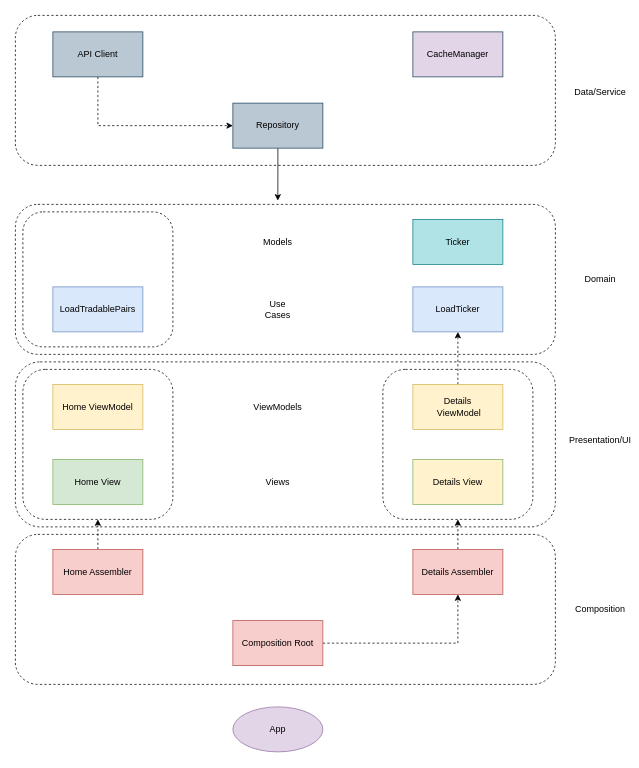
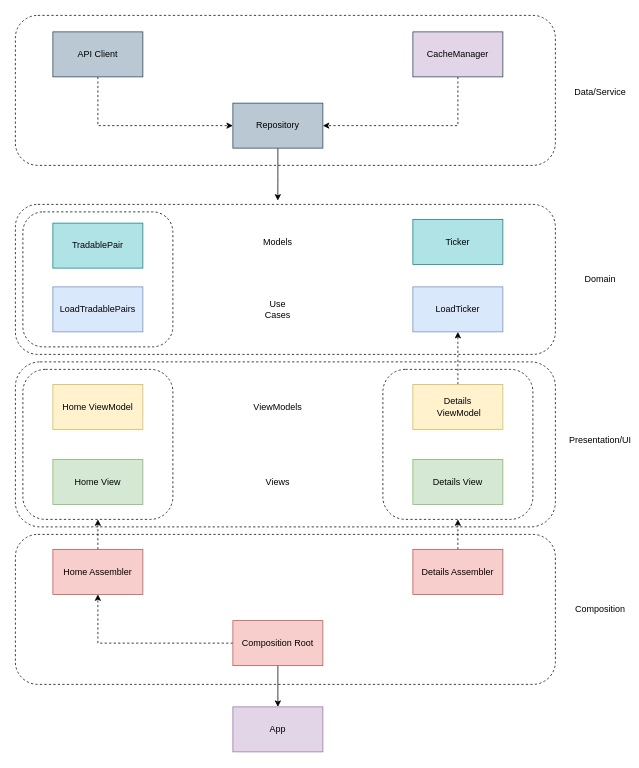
+ <mxCell id="24" value="" style="edgeStyle=orthogonalEdgeStyle;rounded=0;orthogonalLoop=1;jettySize=auto;html=1;dashed=1;" edge="1" parent="1" source="27" target="25"><mxGeometry relative="1" as="geometry"><Array as="points"><mxPoint x="610" y="167" /></Array></mxGeometry></mxCell>
+ <mxCell id="31" value="TradablePair" style="rounded=0;whiteSpace=wrap;html=1;fillColor=#b0e3e6;strokeColor=#0e8088;" vertex="1" parent="1"><mxGeometry x="70" y="297" width="120" height="60" as="geometry" /></mxCell>
- <mxCell id="19" value="Details View" style="rounded=0;whiteSpace=wrap;html=1;fillColor=#fff2cc;strokeColor=#82b366;" vertex="1" parent="1"><mxGeometry x="550" y="612" width="120" height="60" as="geometry" /></mxCell>
+ <mxCell id="19" value="Details View" style="rounded=0;whiteSpace=wrap;html=1;fillColor=#d5e8d4;strokeColor=#82b366;" vertex="1" parent="1"><mxGeometry x="550" y="612" width="120" height="60" as="geometry" /></mxCell>
+ <mxCell id="9" value="" style="edgeStyle=orthogonalEdgeStyle;rounded=0;orthogonalLoop=1;jettySize=auto;html=1;dashed=1;" edge="1" parent="1" source="11" target="14"><mxGeometry relative="1" as="geometry" /></mxCell>
- <mxCell id="10" value="" style="edgeStyle=orthogonalEdgeStyle;rounded=0;orthogonalLoop=1;jettySize=auto;html=1;dashed=1;" edge="1" parent="1" source="11" target="16"><mxGeometry relative="1" as="geometry" /></mxCell>
+ <mxCell id="8" value="" style="edgeStyle=orthogonalEdgeStyle;rounded=0;orthogonalLoop=1;jettySize=auto;html=1;" edge="1" parent="1" source="11" target="12"><mxGeometry relative="1" as="geometry" /></mxCell>
- <mxCell id="12" value="App" style="ellipse;whiteSpace=wrap;html=1;fillColor=#e1d5e7;strokeColor=#9673a6;" vertex="1" parent="1"><mxGeometry x="310" y="942" width="120" height="60" as="geometry" /></mxCell>
+ <mxCell id="12" value="App" style="rounded=0;whiteSpace=wrap;html=1;fillColor=#e1d5e7;strokeColor=#9673a6;" vertex="1" parent="1"><mxGeometry x="310" y="942" width="120" height="60" as="geometry" /></mxCell>
